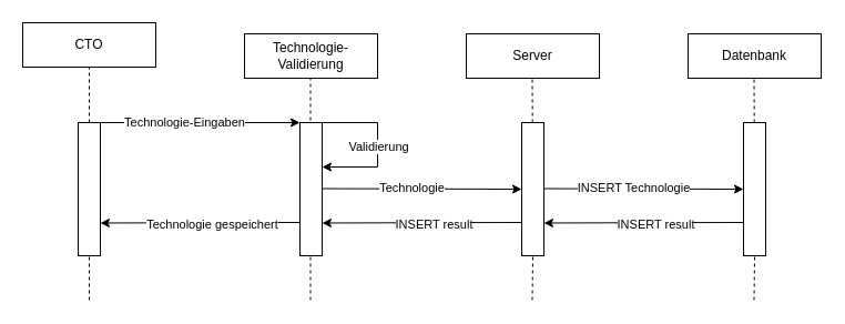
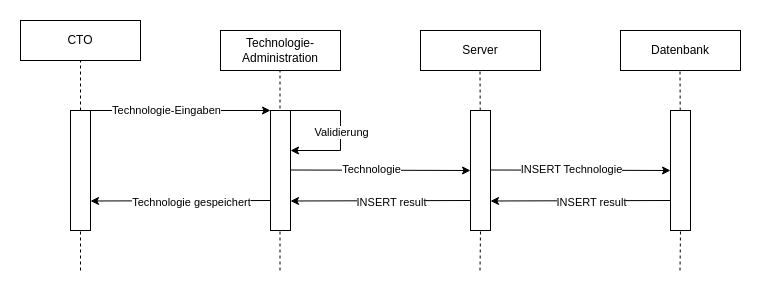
- <mxCell id="5" value="Technologie-Validierung" style="rounded=0;whiteSpace=wrap;html=1;" vertex="1" parent="1"><mxGeometry x="220" y="30" width="120" height="40" as="geometry" /></mxCell>
+ <mxCell id="5" value="Technologie-Administration" style="rounded=0;whiteSpace=wrap;html=1;" vertex="1" parent="1"><mxGeometry x="220" y="30" width="120" height="40" as="geometry" /></mxCell>
